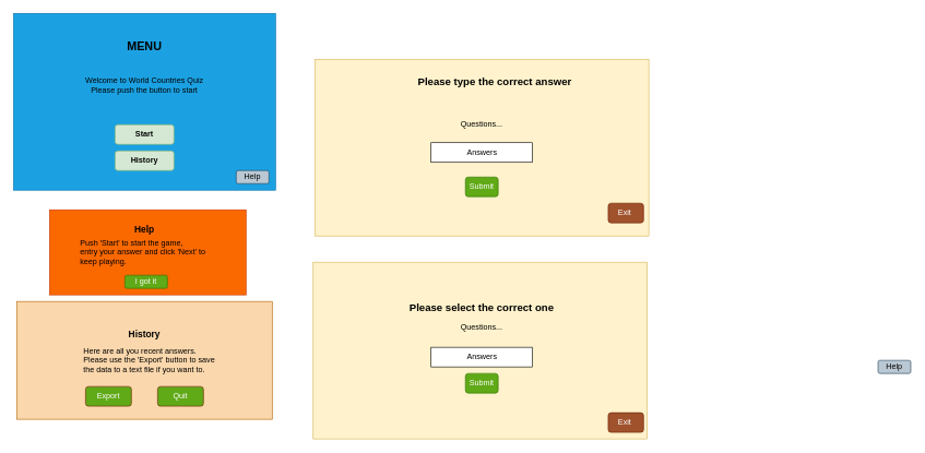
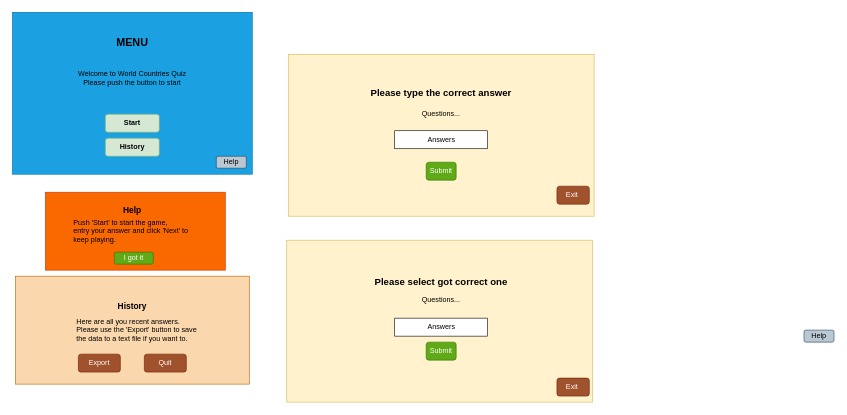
- <mxCell id="8" value="&lt;b&gt;&lt;font style=&quot;font-size: 16px&quot;&gt;Please type the correct answer&lt;/font&gt;&lt;/b&gt;" style="text;html=1;strokeColor=none;fillColor=none;align=center;verticalAlign=middle;whiteSpace=wrap;rounded=0;" parent="1" vertex="1"><mxGeometry x="610" y="114" width="290" height="20" as="geometry" /></mxCell>
+ <mxCell id="8" value="&lt;b&gt;&lt;font style=&quot;font-size: 16px&quot;&gt;Please type the correct answer&lt;/font&gt;&lt;/b&gt;" style="text;html=1;strokeColor=none;fillColor=none;align=center;verticalAlign=middle;whiteSpace=wrap;rounded=0;" parent="1" vertex="1"><mxGeometry x="590" y="144" width="290" height="20" as="geometry" /></mxCell>
- <mxCell id="15" value="&lt;b&gt;&lt;font style=&quot;font-size: 16px&quot;&gt;Please select the correct one&lt;/font&gt;&lt;/b&gt;" style="text;html=1;strokeColor=none;fillColor=none;align=center;verticalAlign=middle;whiteSpace=wrap;rounded=0;" parent="1" vertex="1"><mxGeometry x="590" y="460" width="290" height="20" as="geometry" /></mxCell>
+ <mxCell id="15" value="&lt;b&gt;&lt;font style=&quot;font-size: 16px&quot;&gt;Please select got correct one&lt;/font&gt;&lt;/b&gt;" style="text;html=1;strokeColor=none;fillColor=none;align=center;verticalAlign=middle;whiteSpace=wrap;rounded=0;" parent="1" vertex="1"><mxGeometry x="590" y="460" width="290" height="20" as="geometry" /></mxCell>
- <mxCell id="33" value="Export" style="rounded=1;whiteSpace=wrap;html=1;fillColor=#60a917;strokeColor=#6D1F00;fontColor=#ffffff;" parent="1" vertex="1"><mxGeometry x="130" y="590" width="70" height="30" as="geometry" /></mxCell>
+ <mxCell id="33" value="Export" style="rounded=1;whiteSpace=wrap;html=1;fillColor=#a0522d;strokeColor=#6D1F00;fontColor=#ffffff;" parent="1" vertex="1"><mxGeometry x="130" y="590" width="70" height="30" as="geometry" /></mxCell>
- <mxCell id="34" value="Quit" style="rounded=1;whiteSpace=wrap;html=1;fillColor=#60a917;strokeColor=#6D1F00;fontColor=#ffffff;" parent="1" vertex="1"><mxGeometry x="240" y="590" width="70" height="30" as="geometry" /></mxCell>
+ <mxCell id="34" value="Quit" style="rounded=1;whiteSpace=wrap;html=1;fillColor=#a0522d;strokeColor=#6D1F00;fontColor=#ffffff;" parent="1" vertex="1"><mxGeometry x="240" y="590" width="70" height="30" as="geometry" /></mxCell>
